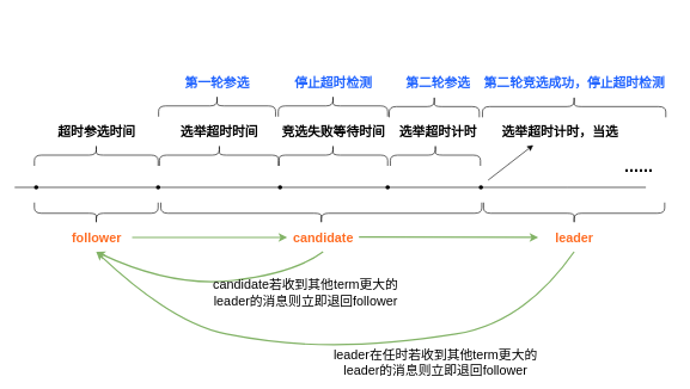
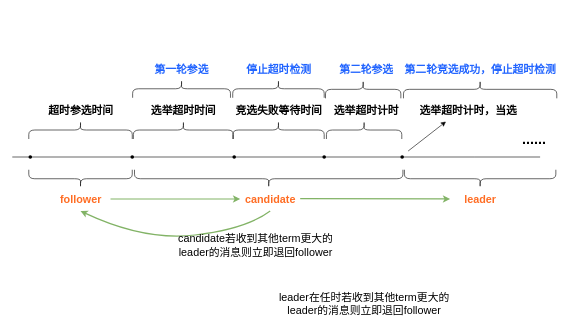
- <mxCell id="41" value="" style="curved=1;endArrow=classic;html=1;rounded=0;exitX=0.5;exitY=1;exitDx=0;exitDy=0;entryX=0.5;entryY=1;entryDx=0;entryDy=0;strokeWidth=2;fillColor=#d5e8d4;strokeColor=#82b366;" edge="1" parent="1" source="26" target="17"><mxGeometry width="50" height="50" relative="1" as="geometry"><mxPoint x="650" y="571" as="sourcePoint" /><mxPoint x="700" y="521" as="targetPoint" /><Array as="points"><mxPoint x="730" y="451" /><mxPoint x="540" y="481" /><mxPoint x="390" y="481" /><mxPoint x="240" y="451" /></Array></mxGeometry></mxCell>
